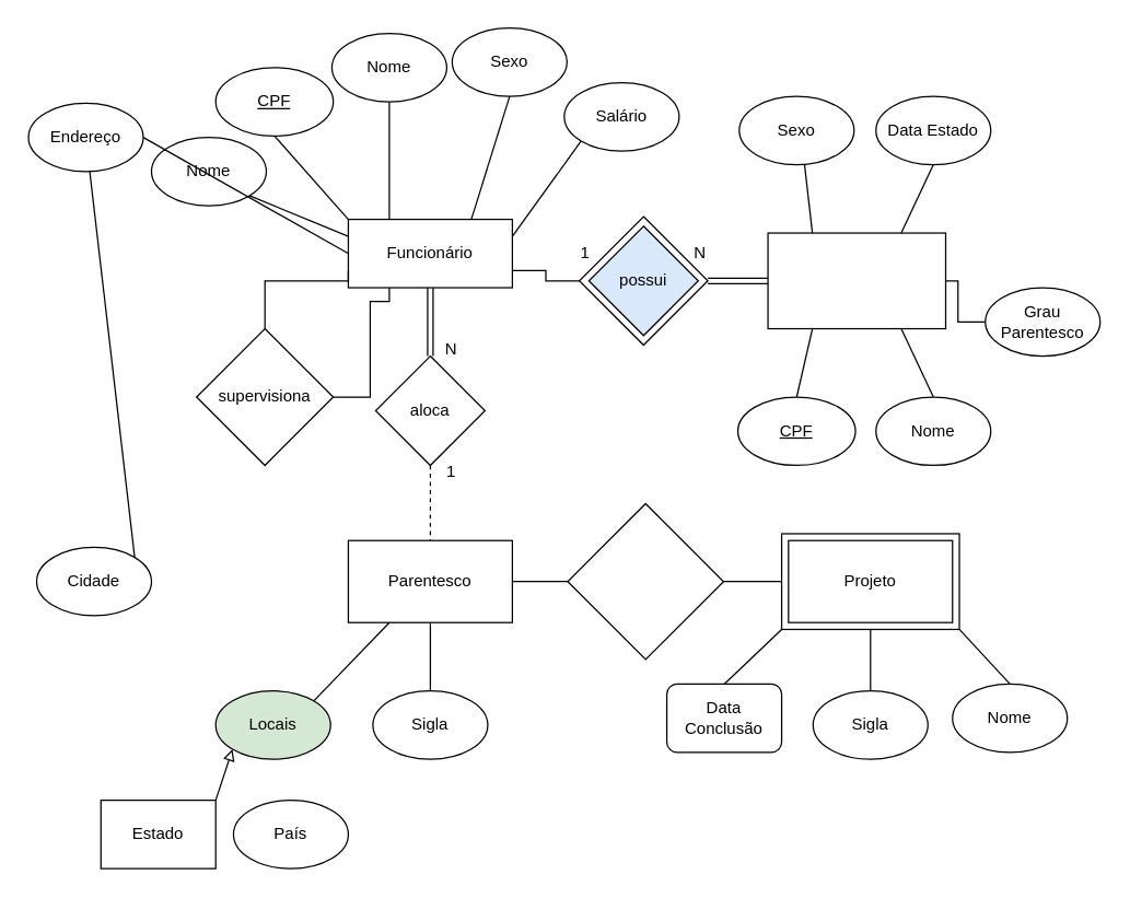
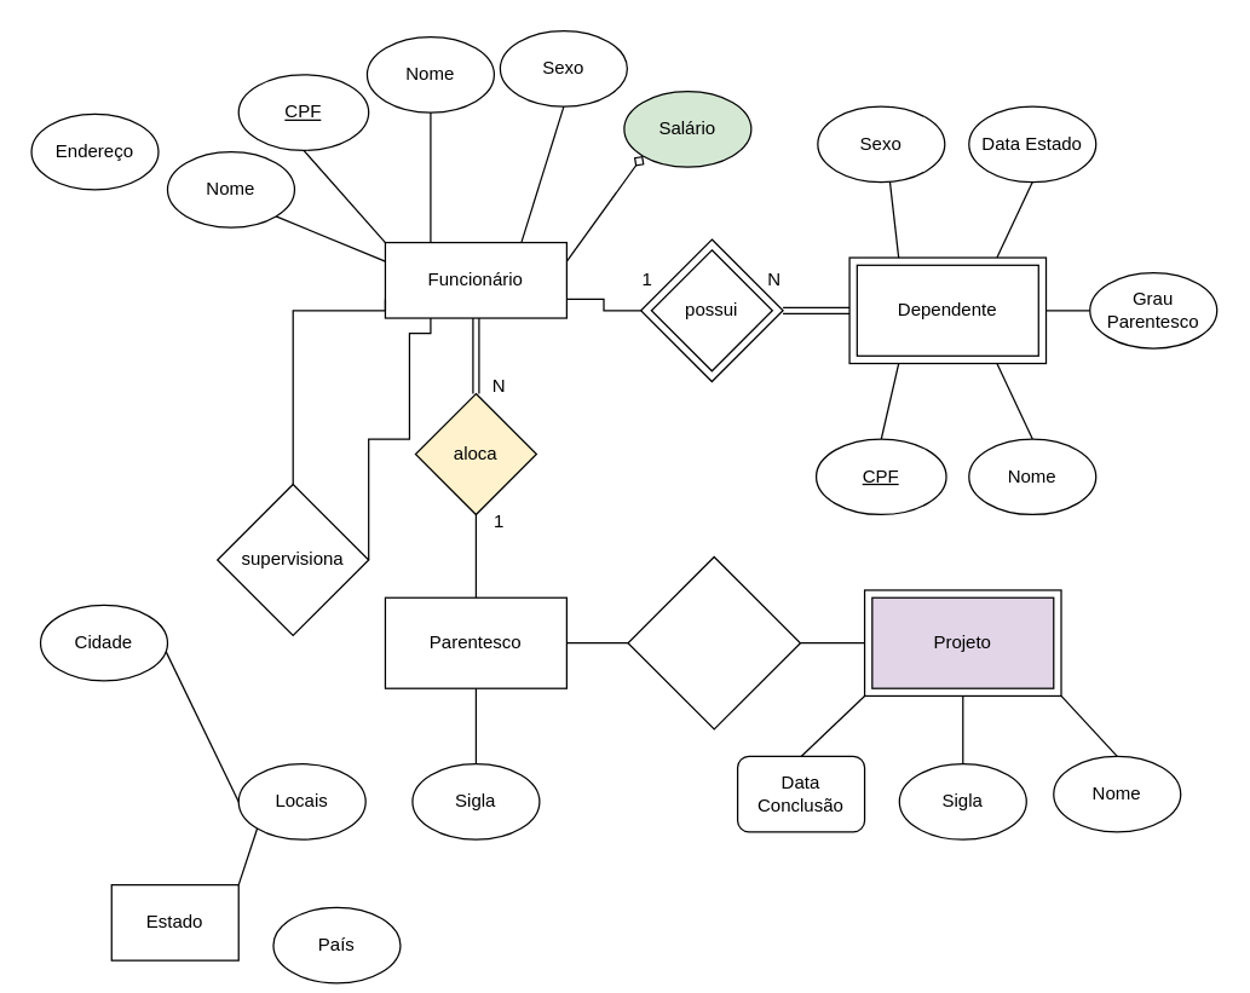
- <mxCell id="31" value="Salário" style="ellipse;whiteSpace=wrap;html=1;rounded=0;" vertex="1" parent="1"><mxGeometry x="412" y="60" width="84" height="50" as="geometry" /></mxCell>
+ <mxCell id="31" value="Salário" style="ellipse;whiteSpace=wrap;html=1;rounded=0;fillColor=#d5e8d4;" vertex="1" parent="1"><mxGeometry x="412" y="60" width="84" height="50" as="geometry" /></mxCell>
- <mxCell id="4" style="rounded=0;orthogonalLoop=1;jettySize=auto;html=1;exitX=1;exitY=0.25;exitDx=0;exitDy=0;entryX=0;entryY=1;entryDx=0;entryDy=0;endArrow=none;endFill=0;" edge="1" parent="1" source="6" target="31"><mxGeometry relative="1" as="geometry" /></mxCell>
+ <mxCell id="4" style="rounded=0;orthogonalLoop=1;jettySize=auto;html=1;exitX=1;exitY=0.25;exitDx=0;exitDy=0;entryX=0;entryY=1;entryDx=0;entryDy=0;endArrow=diamond;endFill=0;" edge="1" parent="1" source="6" target="31"><mxGeometry relative="1" as="geometry" /></mxCell>
- <mxCell id="13" style="rounded=0;orthogonalLoop=1;jettySize=auto;html=1;exitX=1;exitY=0.5;exitDx=0;exitDy=0;entryX=0;entryY=0.5;entryDx=0;entryDy=0;endArrow=none;endFill=0;" edge="1" parent="1" source="14" target="6"><mxGeometry relative="1" as="geometry" /></mxCell>
- <mxCell id="35" value="possui" style="rhombus;whiteSpace=wrap;html=1;labelPosition=center;verticalLabelPosition=middle;align=center;verticalAlign=middle;rounded=0;fillColor=#dae8fc;" vertex="1" parent="1"><mxGeometry x="430" y="165" width="80" height="80" as="geometry" /></mxCell>
+ <mxCell id="35" value="possui" style="rhombus;whiteSpace=wrap;html=1;labelPosition=center;verticalLabelPosition=middle;align=center;verticalAlign=middle;rounded=0;" vertex="1" parent="1"><mxGeometry x="430" y="165" width="80" height="80" as="geometry" /></mxCell>
+ <mxCell id="34" value="Dependente" style="rounded=0;whiteSpace=wrap;html=1;gradientColor=none;" vertex="1" parent="1"><mxGeometry x="566" y="175" width="120" height="60" as="geometry" /></mxCell>
- <mxCell id="40" value="Grau Parentesco" style="ellipse;whiteSpace=wrap;html=1;rounded=0;" vertex="1" parent="1"><mxGeometry x="720" y="210" width="84" height="50" as="geometry" /></mxCell>
+ <mxCell id="40" value="Grau Parentesco" style="ellipse;whiteSpace=wrap;html=1;rounded=0;" vertex="1" parent="1"><mxGeometry x="720" y="180" width="84" height="50" as="geometry" /></mxCell>
- <mxCell id="47" style="rounded=0;orthogonalLoop=1;jettySize=auto;html=1;exitX=1;exitY=0;exitDx=0;exitDy=0;endArrow=none;endFill=0;" edge="1" parent="1" source="48" target="14"><mxGeometry relative="1" as="geometry" /></mxCell>
+ <mxCell id="47" style="rounded=0;orthogonalLoop=1;jettySize=auto;html=1;exitX=1;exitY=0;exitDx=0;exitDy=0;entryX=0;entryY=0.5;entryDx=0;entryDy=0;endArrow=none;endFill=0;" edge="1" parent="1" source="48" target="46"><mxGeometry relative="1" as="geometry" /></mxCell>
- <mxCell id="30" value="supervisiona" style="rhombus;whiteSpace=wrap;html=1;labelPosition=center;verticalLabelPosition=middle;align=center;verticalAlign=middle;rounded=0;" vertex="1" parent="1"><mxGeometry x="143" y="240" width="100" height="100" as="geometry" /></mxCell>
+ <mxCell id="30" value="supervisiona" style="rhombus;whiteSpace=wrap;html=1;labelPosition=center;verticalLabelPosition=middle;align=center;verticalAlign=middle;rounded=0;" vertex="1" parent="1"><mxGeometry x="143" y="320" width="100" height="100" as="geometry" /></mxCell>
- <mxCell id="18" value="aloca" style="rhombus;whiteSpace=wrap;html=1;labelPosition=center;verticalLabelPosition=middle;align=center;verticalAlign=middle;rounded=0;" vertex="1" parent="1"><mxGeometry x="274" y="260" width="80" height="80" as="geometry" /></mxCell>
+ <mxCell id="18" value="aloca" style="rhombus;whiteSpace=wrap;html=1;labelPosition=center;verticalLabelPosition=middle;align=center;verticalAlign=middle;rounded=0;fillColor=#fff2cc;" vertex="1" parent="1"><mxGeometry x="274" y="260" width="80" height="80" as="geometry" /></mxCell>
- <mxCell id="17" style="edgeStyle=orthogonalEdgeStyle;rounded=0;orthogonalLoop=1;jettySize=auto;html=1;exitX=0.5;exitY=1;exitDx=0;exitDy=0;entryX=0.5;entryY=0;entryDx=0;entryDy=0;endArrow=none;endFill=0;dashed=1;" edge="1" parent="1" source="18" target="20"><mxGeometry relative="1" as="geometry" /></mxCell>
+ <mxCell id="17" style="edgeStyle=orthogonalEdgeStyle;rounded=0;orthogonalLoop=1;jettySize=auto;html=1;exitX=0.5;exitY=1;exitDx=0;exitDy=0;entryX=0.5;entryY=0;entryDx=0;entryDy=0;endArrow=none;endFill=0;" edge="1" parent="1" source="18" target="20"><mxGeometry relative="1" as="geometry" /></mxCell>
- <mxCell id="52" value="Projeto" style="rounded=0;whiteSpace=wrap;html=1;" vertex="1" parent="1"><mxGeometry x="576" y="395" width="120" height="60" as="geometry" /></mxCell>
+ <mxCell id="52" value="Projeto" style="rounded=0;whiteSpace=wrap;html=1;fillColor=#e1d5e7;" vertex="1" parent="1"><mxGeometry x="576" y="395" width="120" height="60" as="geometry" /></mxCell>
- <mxCell id="45" style="rounded=0;orthogonalLoop=1;jettySize=auto;html=1;exitX=1;exitY=0;exitDx=0;exitDy=0;entryX=0.25;entryY=1;entryDx=0;entryDy=0;endArrow=none;endFill=0;" edge="1" parent="1" source="46" target="20"><mxGeometry relative="1" as="geometry" /></mxCell>
- <mxCell id="46" value="Locais" style="ellipse;whiteSpace=wrap;html=1;rounded=0;fillColor=#d5e8d4;" vertex="1" parent="1"><mxGeometry x="157" y="505" width="84" height="50" as="geometry" /></mxCell>
+ <mxCell id="46" value="Locais" style="ellipse;whiteSpace=wrap;html=1;rounded=0;" vertex="1" parent="1"><mxGeometry x="157" y="505" width="84" height="50" as="geometry" /></mxCell>
- <mxCell id="49" style="rounded=0;orthogonalLoop=1;jettySize=auto;html=1;exitX=1;exitY=0;exitDx=0;exitDy=0;entryX=0;entryY=1;entryDx=0;entryDy=0;endArrow=block;endFill=0;" edge="1" parent="1" source="50" target="46"><mxGeometry relative="1" as="geometry" /></mxCell>
+ <mxCell id="49" style="rounded=0;orthogonalLoop=1;jettySize=auto;html=1;exitX=1;exitY=0;exitDx=0;exitDy=0;entryX=0;entryY=1;entryDx=0;entryDy=0;endArrow=none;endFill=0;" edge="1" parent="1" source="50" target="46"><mxGeometry relative="1" as="geometry" /></mxCell>
- <mxCell id="51" value="País" style="ellipse;whiteSpace=wrap;html=1;rounded=0;" vertex="1" parent="1"><mxGeometry x="170" y="585" width="84" height="50" as="geometry" /></mxCell>
+ <mxCell id="51" value="País" style="ellipse;whiteSpace=wrap;html=1;rounded=0;" vertex="1" parent="1"><mxGeometry x="180" y="600" width="84" height="50" as="geometry" /></mxCell>
